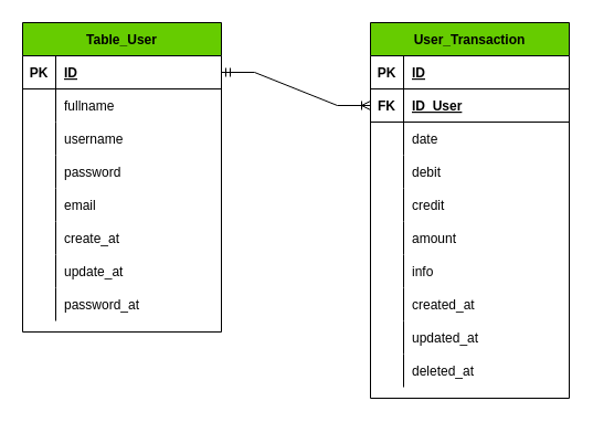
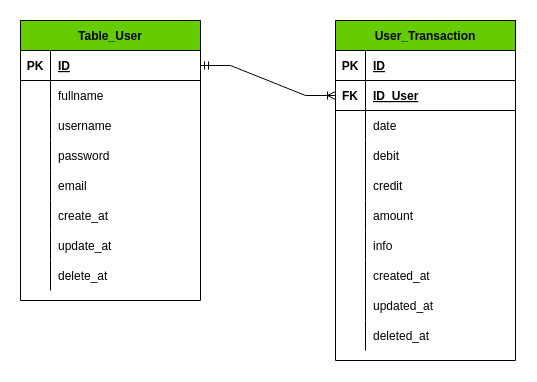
- <mxCell id="57" value="password_at" style="shape=partialRectangle;connectable=0;fillColor=none;top=0;left=0;bottom=0;right=0;align=left;spacingLeft=6;overflow=hidden;" parent="55" vertex="1"><mxGeometry x="30" width="150" height="30" as="geometry"><mxRectangle width="150" height="30" as="alternateBounds" /></mxGeometry></mxCell>
+ <mxCell id="57" value="delete_at" style="shape=partialRectangle;connectable=0;fillColor=none;top=0;left=0;bottom=0;right=0;align=left;spacingLeft=6;overflow=hidden;" parent="55" vertex="1"><mxGeometry x="30" width="150" height="30" as="geometry"><mxRectangle width="150" height="30" as="alternateBounds" /></mxGeometry></mxCell>
